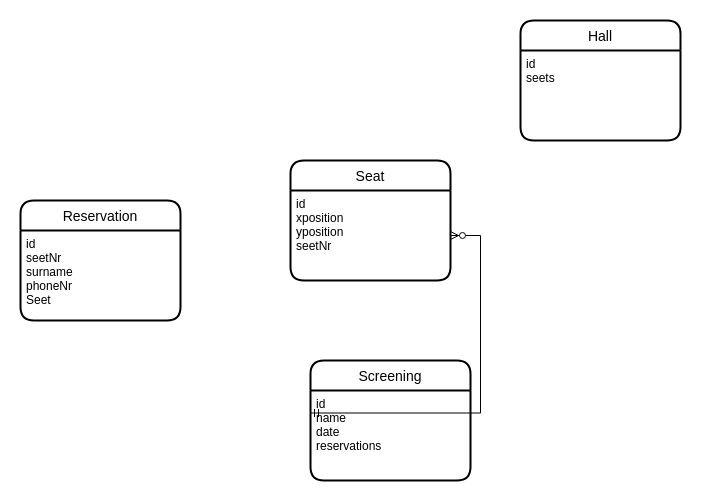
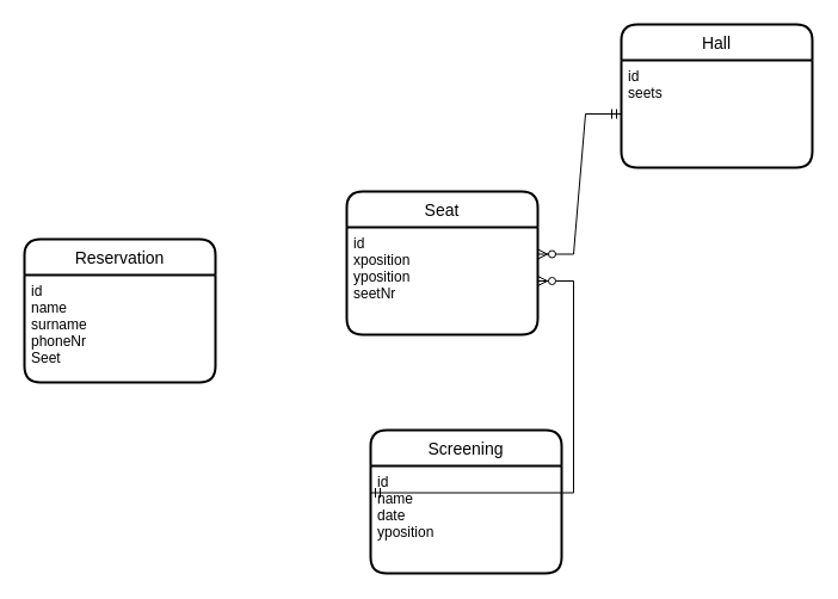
+ <mxCell id="8" value="" style="edgeStyle=entityRelationEdgeStyle;fontSize=12;html=1;endArrow=ERzeroToMany;startArrow=ERmandOne;rounded=0;entryX=1;entryY=0.25;entryDx=0;entryDy=0;exitX=0;exitY=0.5;exitDx=0;exitDy=0;" edge="1" parent="1" source="5" target="3"><mxGeometry width="100" height="100" relative="1" as="geometry"><mxPoint x="530" y="310" as="sourcePoint" /><mxPoint x="630" y="210" as="targetPoint" /></mxGeometry></mxCell>
- <mxCell id="7" value="id&#10;seetNr&#10;surname&#10;phoneNr&#10;Seet" style="align=left;strokeColor=none;fillColor=none;spacingLeft=4;fontSize=12;verticalAlign=top;resizable=0;rotatable=0;part=1;" vertex="1" parent="6"><mxGeometry y="30" width="160" height="90" as="geometry" /></mxCell>
+ <mxCell id="7" value="id&#10;name&#10;surname&#10;phoneNr&#10;Seet" style="align=left;strokeColor=none;fillColor=none;spacingLeft=4;fontSize=12;verticalAlign=top;resizable=0;rotatable=0;part=1;" vertex="1" parent="6"><mxGeometry y="30" width="160" height="90" as="geometry" /></mxCell>
- <mxCell id="10" value="id&#10;name&#10;date&#10;reservations" style="align=left;strokeColor=none;fillColor=none;spacingLeft=4;fontSize=12;verticalAlign=top;resizable=0;rotatable=0;part=1;" vertex="1" parent="9"><mxGeometry y="30" width="160" height="90" as="geometry" /></mxCell>
+ <mxCell id="10" value="id&#10;name&#10;date&#10;yposition" style="align=left;strokeColor=none;fillColor=none;spacingLeft=4;fontSize=12;verticalAlign=top;resizable=0;rotatable=0;part=1;" vertex="1" parent="9"><mxGeometry y="30" width="160" height="90" as="geometry" /></mxCell>
